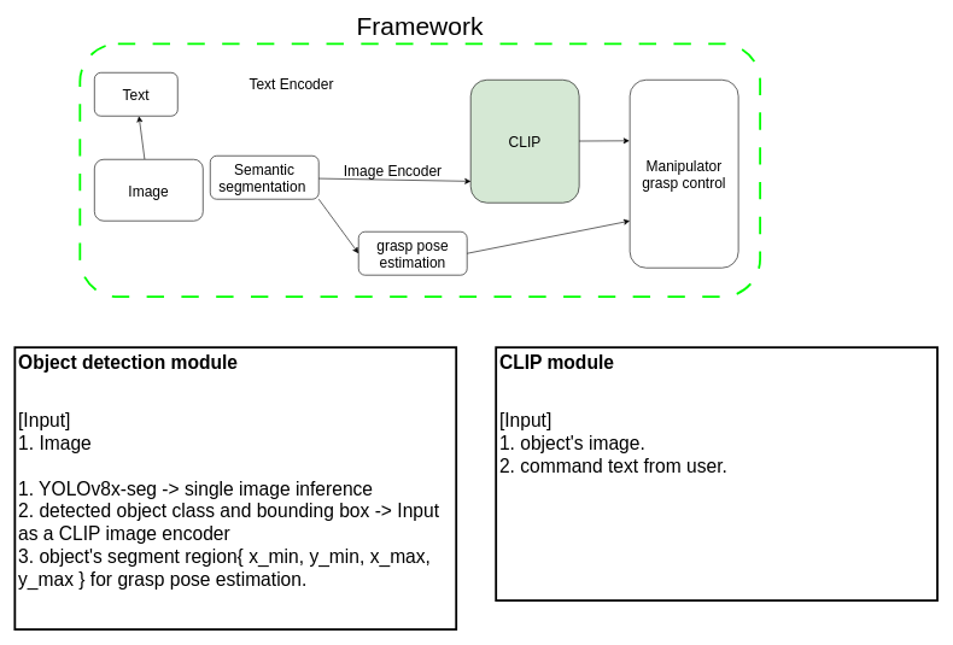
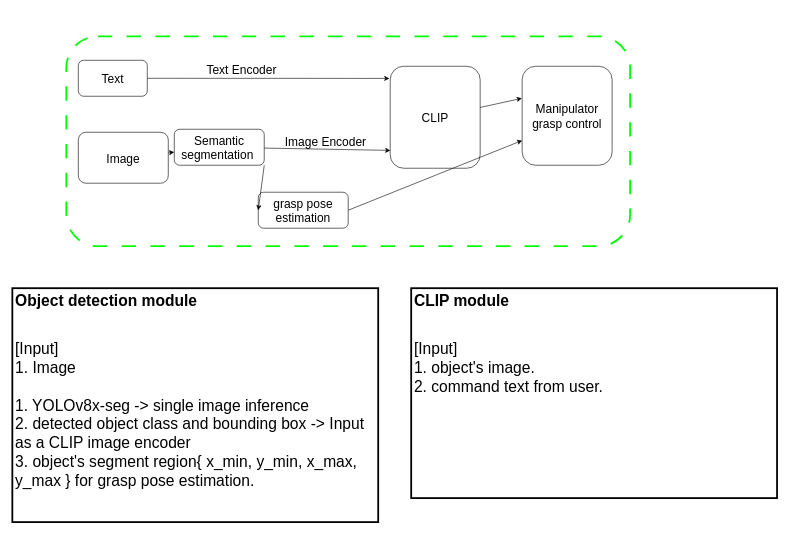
- <mxCell id="17" value="Framework" style="text;html=1;strokeColor=none;fillColor=none;align=center;verticalAlign=middle;whiteSpace=wrap;rounded=0;fontSize=35;" vertex="1" parent="2"><mxGeometry x="360" width="220" height="30" as="geometry" /></mxCell>
+ <mxCell id="7" style="edgeStyle=none;html=1;entryX=-0.009;entryY=0.119;entryDx=0;entryDy=0;entryPerimeter=0;fontSize=20;" edge="1" parent="2" source="4" target="5"><mxGeometry relative="1" as="geometry" /></mxCell>
- <mxCell id="8" style="edgeStyle=none;html=1;fontSize=20;" edge="1" parent="2" source="9" target="4"><mxGeometry relative="1" as="geometry" /></mxCell>
+ <mxCell id="8" style="edgeStyle=none;html=1;fontSize=20;" edge="1" parent="2" source="9" target="3"><mxGeometry relative="1" as="geometry" /></mxCell>
- <mxCell id="5" value="CLIP" style="rounded=1;whiteSpace=wrap;html=1;fontSize=20;fillColor=#d5e8d4;" vertex="1" parent="2"><mxGeometry x="540" y="90" width="150" height="170" as="geometry" /></mxCell>
+ <mxCell id="5" value="CLIP" style="rounded=1;whiteSpace=wrap;html=1;fontSize=20;" vertex="1" parent="2"><mxGeometry x="540" y="90" width="150" height="170" as="geometry" /></mxCell>
- <mxCell id="14" value="Manipulator&lt;br&gt;grasp control" style="rounded=1;whiteSpace=wrap;html=1;fontSize=20;" vertex="1" parent="2"><mxGeometry x="760" y="90" width="150" height="260" as="geometry" /></mxCell>
+ <mxCell id="14" value="Manipulator&lt;br&gt;grasp control" style="rounded=1;whiteSpace=wrap;html=1;fontSize=20;" vertex="1" parent="2"><mxGeometry x="760" y="90" width="150" height="165" as="geometry" /></mxCell>
- <mxCell id="11" value="grasp pose estimation" style="rounded=1;whiteSpace=wrap;html=1;fontSize=20;" vertex="1" parent="2"><mxGeometry x="385" y="300" width="150" height="60" as="geometry" /></mxCell>
+ <mxCell id="11" value="grasp pose estimation" style="rounded=1;whiteSpace=wrap;html=1;fontSize=20;" vertex="1" parent="2"><mxGeometry x="320" y="300" width="150" height="60" as="geometry" /></mxCell>
